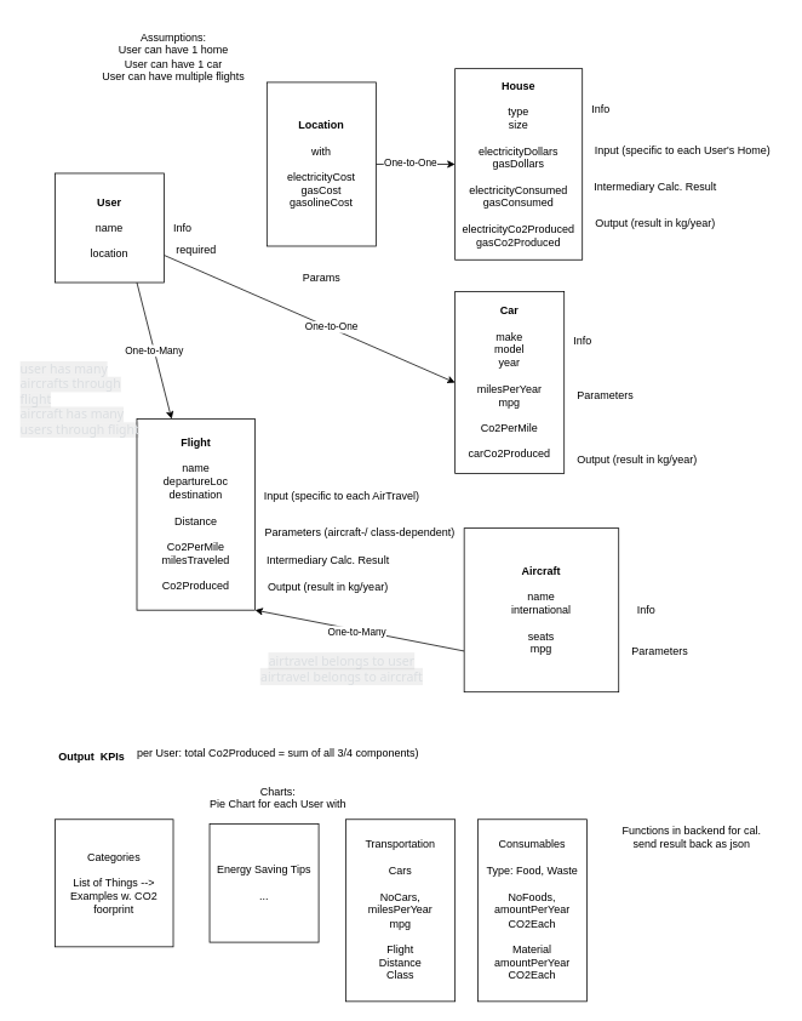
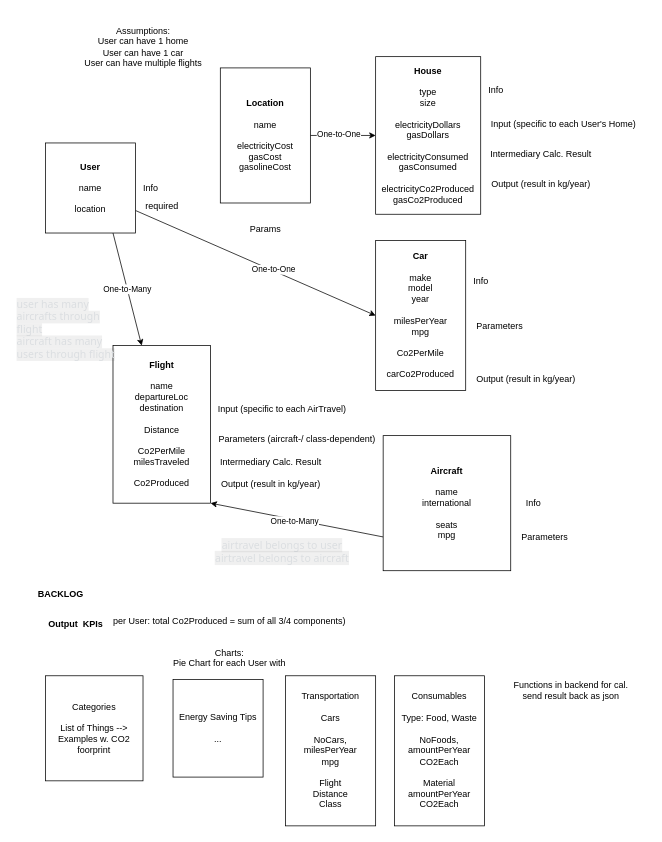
- <mxCell id="33" value="&lt;b&gt;Location&lt;/b&gt;&lt;br&gt;&lt;br&gt;with&lt;br&gt;&lt;br&gt;electricityCost&lt;br&gt;gasCost&lt;br&gt;gasolineCost" style="rounded=0;whiteSpace=wrap;html=1;" parent="1" vertex="1"><mxGeometry x="293" y="90" width="120" height="180" as="geometry" /></mxCell>
+ <mxCell id="33" value="&lt;b&gt;Location&lt;/b&gt;&lt;br&gt;&lt;br&gt;name&lt;br&gt;&lt;br&gt;electricityCost&lt;br&gt;gasCost&lt;br&gt;gasolineCost" style="rounded=0;whiteSpace=wrap;html=1;" parent="1" vertex="1"><mxGeometry x="293" y="90" width="120" height="180" as="geometry" /></mxCell>
+ <mxCell id="28" value="&lt;b&gt;BACKLOG&lt;/b&gt;" style="text;html=1;align=center;verticalAlign=center;resizable=0;points=[];autosize=1;strokeColor=none;fillColor=none;" parent="1" vertex="1"><mxGeometry x="40" y="770" width="80" height="30" as="geometry" /></mxCell>
